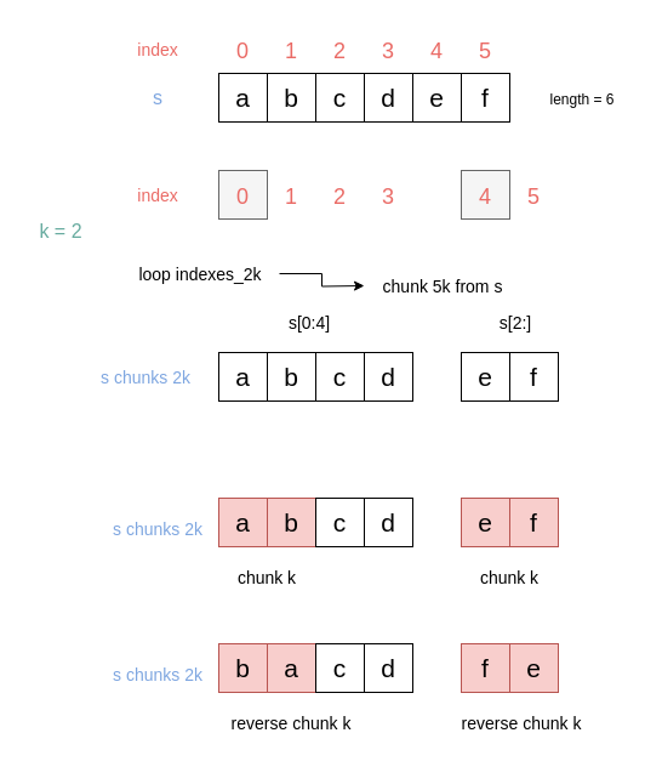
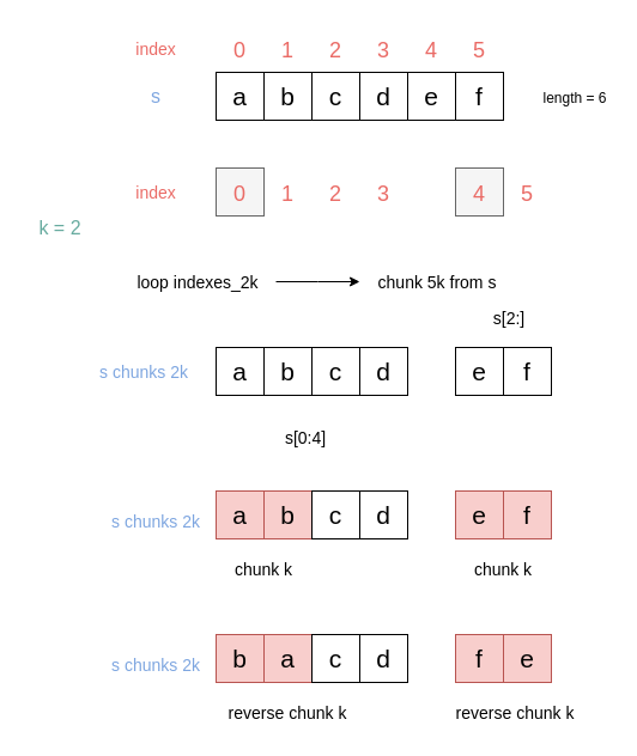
- <mxCell id="33" value="&lt;font color=&quot;#000000&quot; style=&quot;font-size: 14px;&quot;&gt;loop indexes_2k&lt;/font&gt;" style="text;html=1;strokeColor=none;fillColor=none;align=center;verticalAlign=middle;whiteSpace=wrap;rounded=0;fontSize=16;fontColor=#67AB9F;" vertex="1" parent="1"><mxGeometry x="100" y="210" width="130" height="30" as="geometry" /></mxCell>
+ <mxCell id="33" value="&lt;font color=&quot;#000000&quot; style=&quot;font-size: 14px;&quot;&gt;loop indexes_2k&lt;/font&gt;" style="text;html=1;strokeColor=none;fillColor=none;align=center;verticalAlign=middle;whiteSpace=wrap;rounded=0;fontSize=16;fontColor=#67AB9F;" vertex="1" parent="1"><mxGeometry x="100" y="220" width="130" height="30" as="geometry" /></mxCell>
- <mxCell id="35" value="&lt;font color=&quot;#000000&quot; style=&quot;font-size: 14px;&quot;&gt;s[0:4]&lt;/font&gt;" style="text;html=1;strokeColor=none;fillColor=none;align=center;verticalAlign=middle;whiteSpace=wrap;rounded=0;fontSize=16;fontColor=#67AB9F;" vertex="1" parent="1"><mxGeometry x="190" y="250" width="130" height="30" as="geometry" /></mxCell>
+ <mxCell id="35" value="&lt;font color=&quot;#000000&quot; style=&quot;font-size: 14px;&quot;&gt;s[0:4]&lt;/font&gt;" style="text;html=1;strokeColor=none;fillColor=none;align=center;verticalAlign=middle;whiteSpace=wrap;rounded=0;fontSize=16;fontColor=#67AB9F;" vertex="1" parent="1"><mxGeometry x="190" y="350" width="130" height="30" as="geometry" /></mxCell>
